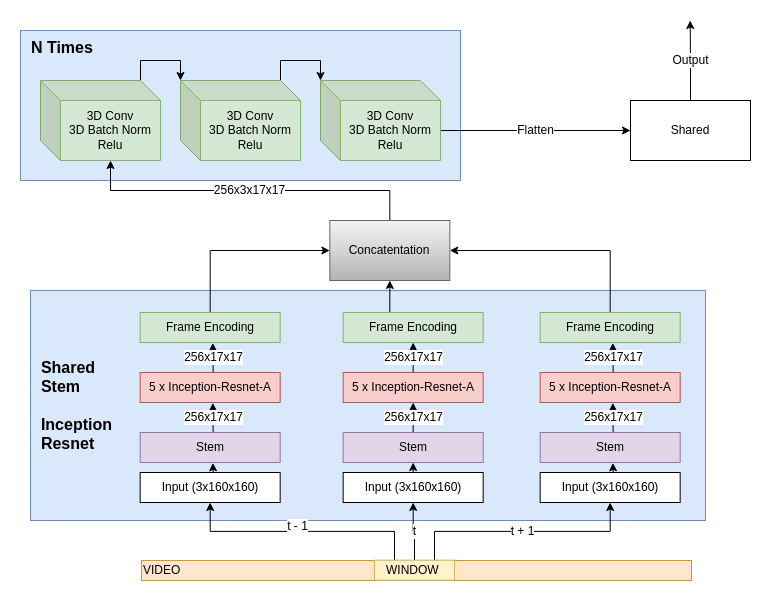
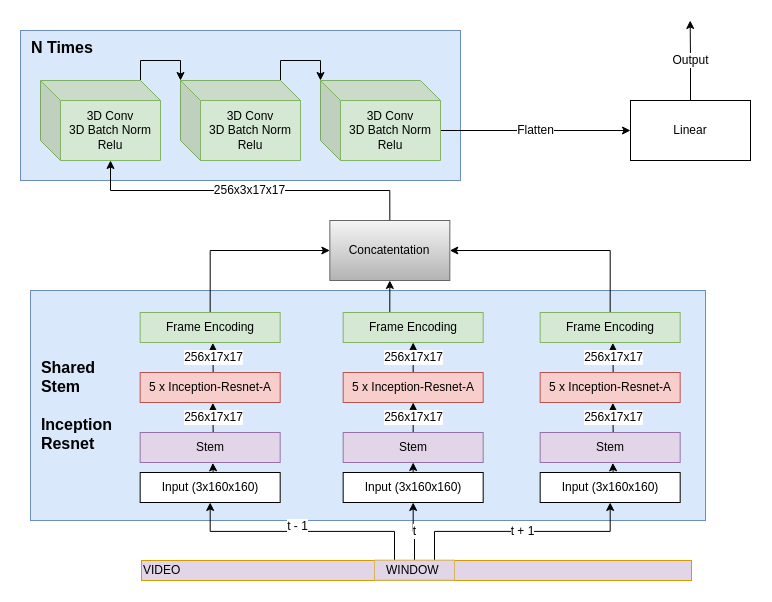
- <mxCell id="40" value="Shared" style="rounded=0;whiteSpace=wrap;html=1;fontSize=12;" vertex="1" parent="1"><mxGeometry x="630" y="100" width="120" height="60" as="geometry" /></mxCell>
+ <mxCell id="40" value="Linear" style="rounded=0;whiteSpace=wrap;html=1;fontSize=12;" vertex="1" parent="1"><mxGeometry x="630" y="100" width="120" height="60" as="geometry" /></mxCell>
- <mxCell id="46" value="WINDOW&amp;nbsp;" style="rounded=0;whiteSpace=wrap;html=1;fontSize=12;fillColor=#fff2cc;strokeColor=#d6b656;" vertex="1" parent="1"><mxGeometry x="374" y="559.67" width="80" height="20" as="geometry" /></mxCell>
+ <mxCell id="46" value="WINDOW&amp;nbsp;" style="rounded=0;whiteSpace=wrap;html=1;fontSize=12;fillColor=#e1d5e7;strokeColor=#d6b656;" vertex="1" parent="1"><mxGeometry x="374" y="559.67" width="80" height="20" as="geometry" /></mxCell>
- <mxCell id="41" value="VIDEO" style="rounded=0;whiteSpace=wrap;html=1;fontSize=12;align=left;fillColor=#ffe6cc;strokeColor=#d79b00;" vertex="1" parent="1"><mxGeometry x="141" y="560" width="550" height="20" as="geometry" /></mxCell>
+ <mxCell id="41" value="VIDEO" style="rounded=0;whiteSpace=wrap;html=1;fontSize=12;align=left;fillColor=#e1d5e7;strokeColor=#d79b00;" vertex="1" parent="1"><mxGeometry x="141" y="560" width="550" height="20" as="geometry" /></mxCell>
